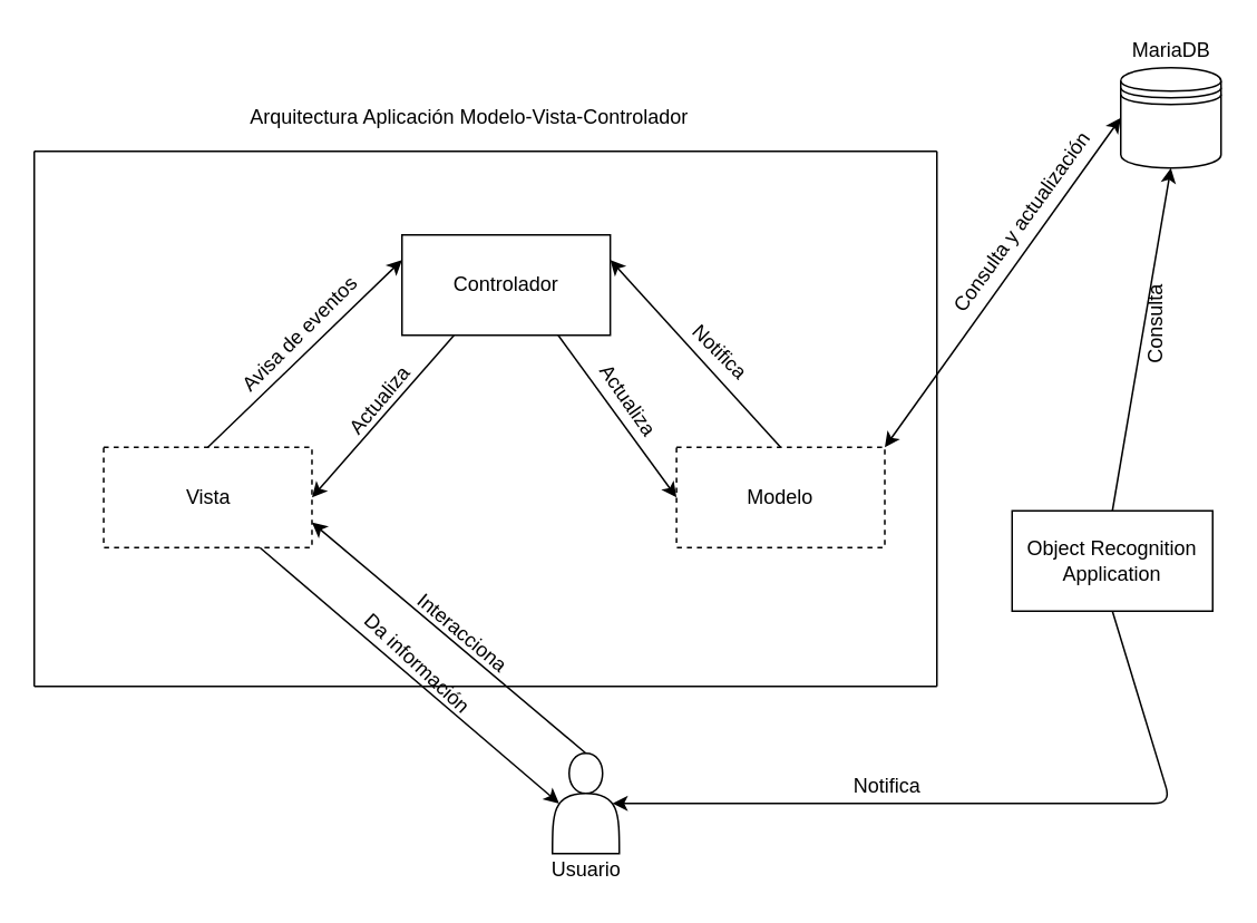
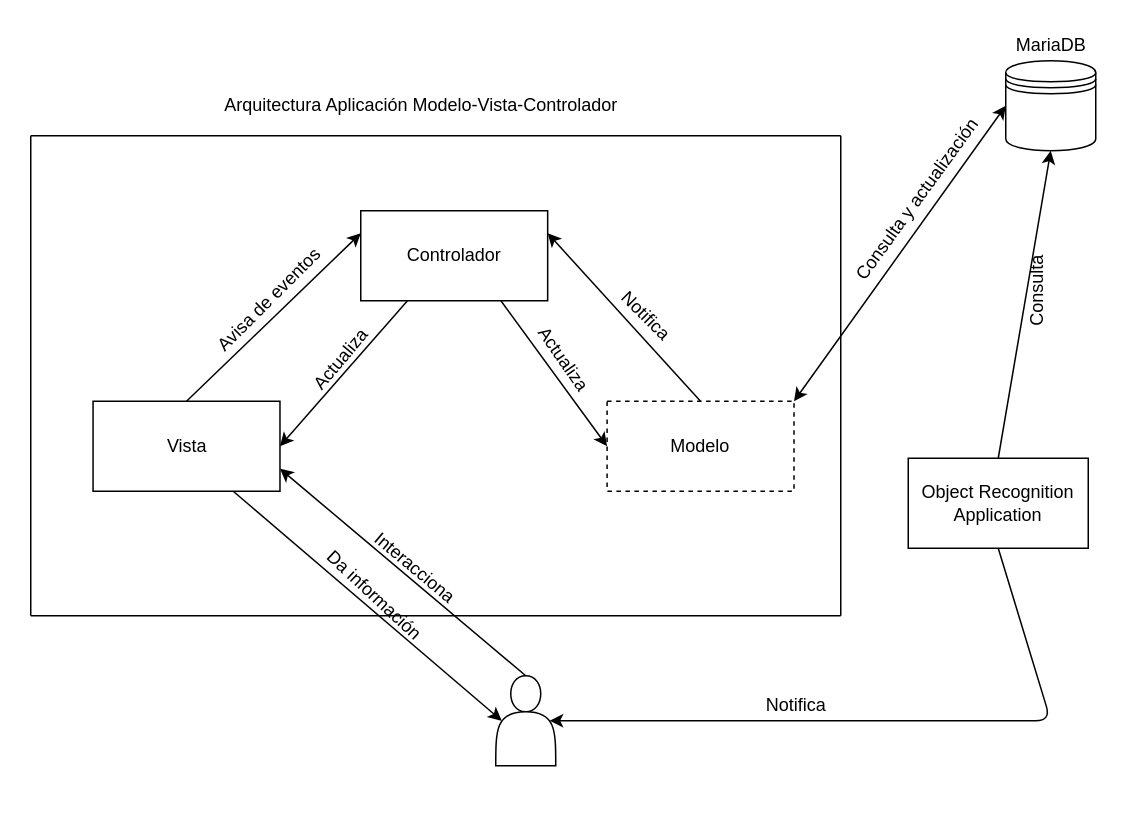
- <mxCell id="10" value="Vista" style="rounded=0;whiteSpace=wrap;html=1;dashed=1;" vertex="1" parent="8"><mxGeometry x="41.538" y="177" width="124.615" height="60" as="geometry" /></mxCell>
+ <mxCell id="10" value="Vista" style="rounded=0;whiteSpace=wrap;html=1;" vertex="1" parent="8"><mxGeometry x="41.538" y="177" width="124.615" height="60" as="geometry" /></mxCell>
- <mxCell id="32" value="Usuario" style="text;html=1;align=center;verticalAlign=middle;resizable=0;points=[];autosize=1;strokeColor=none;" vertex="1" parent="30"><mxGeometry y="60" width="60" height="20" as="geometry" /></mxCell>
